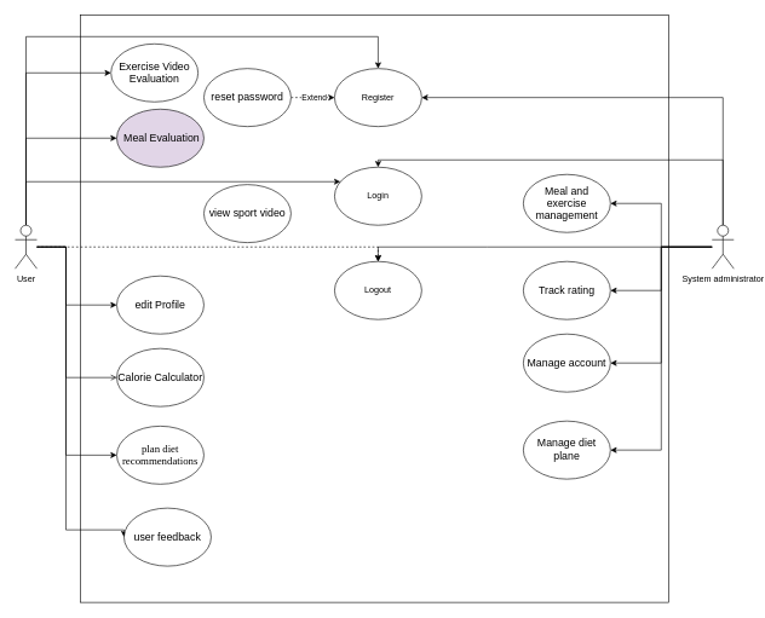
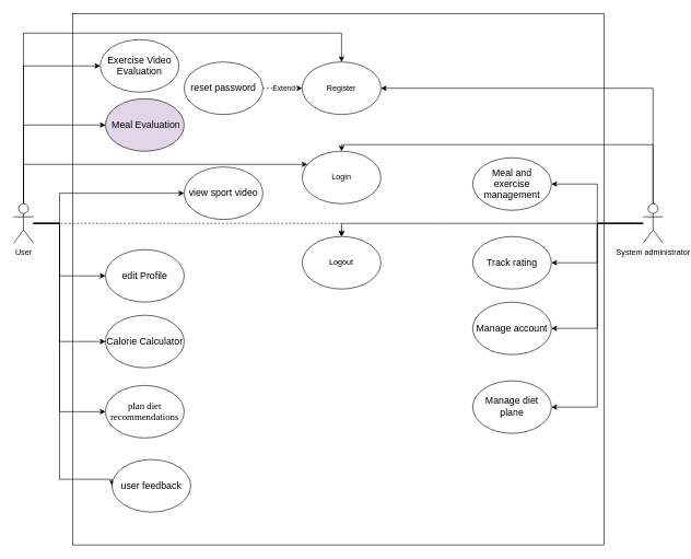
+ <mxCell id="6" style="edgeStyle=orthogonalEdgeStyle;rounded=0;orthogonalLoop=1;jettySize=auto;html=1;entryX=0;entryY=0.5;entryDx=0;entryDy=0;" edge="1" parent="1" source="12" target="35"><mxGeometry relative="1" as="geometry"><Array as="points"><mxPoint x="90" y="340" /><mxPoint x="90" y="294" /></Array></mxGeometry></mxCell>
- <mxCell id="4" style="edgeStyle=orthogonalEdgeStyle;rounded=0;orthogonalLoop=1;jettySize=auto;html=1;entryX=0;entryY=0.5;entryDx=0;entryDy=0;endArrow=open;" edge="1" parent="1" source="12" target="28"><mxGeometry relative="1" as="geometry"><Array as="points"><mxPoint x="90" y="340" /><mxPoint x="90" y="520" /></Array></mxGeometry></mxCell>
+ <mxCell id="4" style="edgeStyle=orthogonalEdgeStyle;rounded=0;orthogonalLoop=1;jettySize=auto;html=1;entryX=0;entryY=0.5;entryDx=0;entryDy=0;" edge="1" parent="1" source="12" target="28"><mxGeometry relative="1" as="geometry"><Array as="points"><mxPoint x="90" y="340" /><mxPoint x="90" y="520" /></Array></mxGeometry></mxCell>
